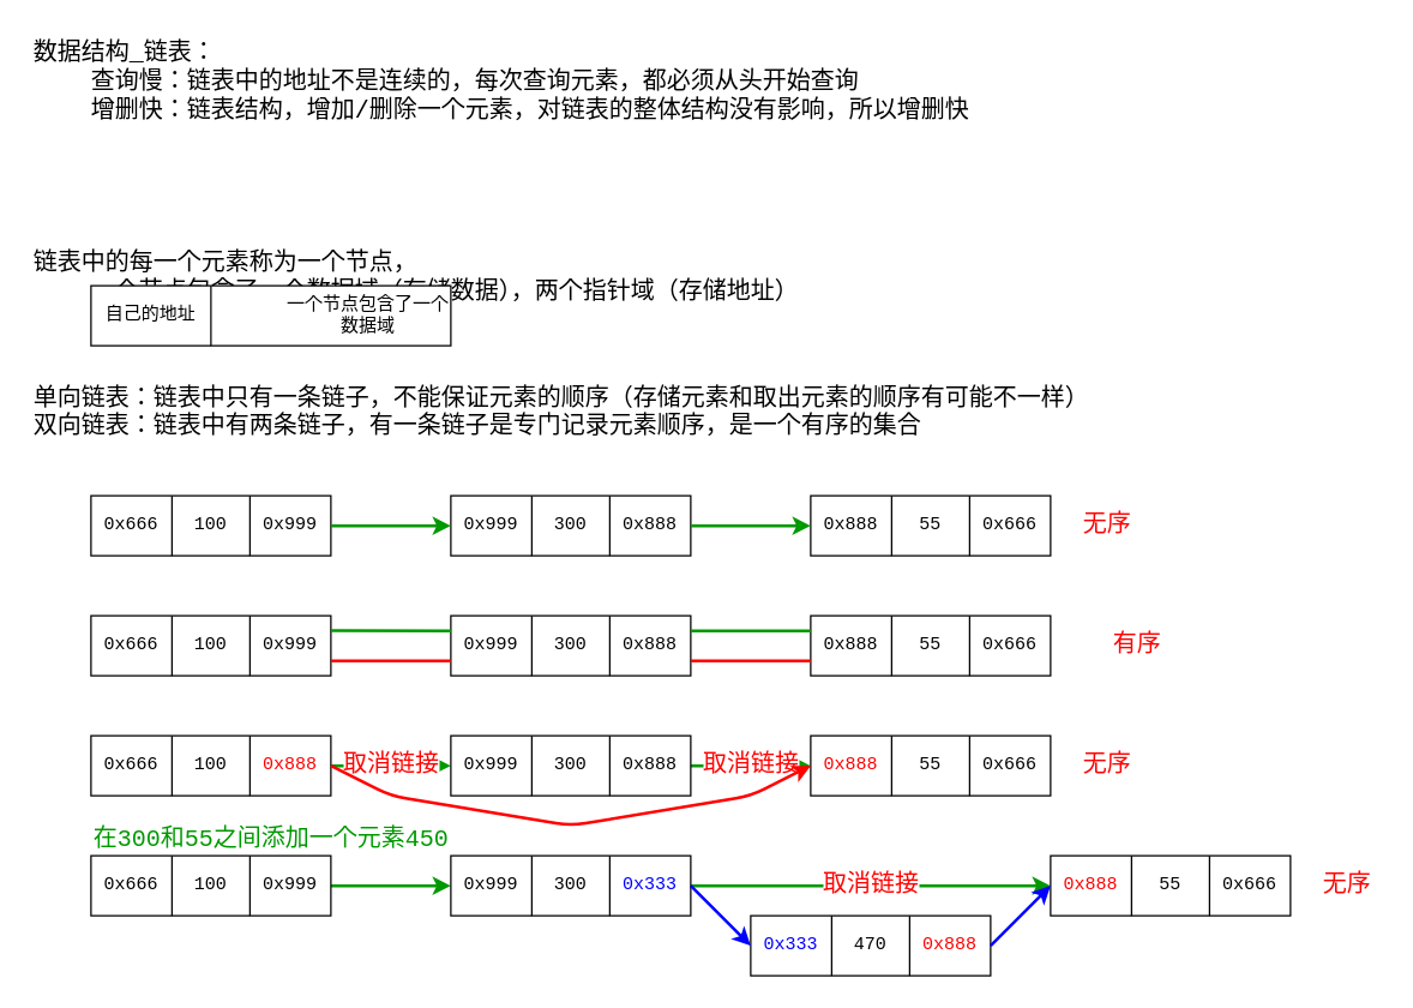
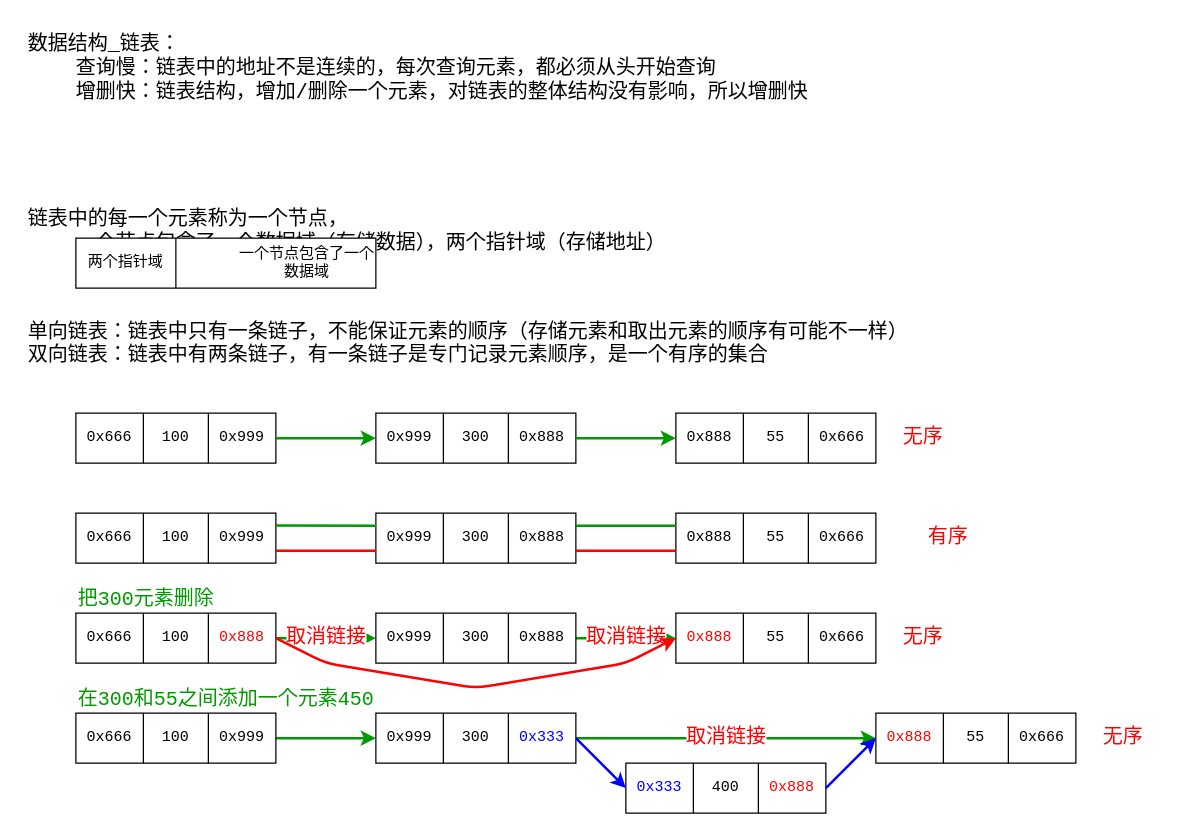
- <mxCell id="6" value="自己的地址" style="shape=partialRectangle;html=1;whiteSpace=wrap;connectable=0;overflow=hidden;fillColor=none;top=0;left=0;bottom=0;right=0;fontFamily=Courier New;" vertex="1" parent="5"><mxGeometry width="80" height="40" as="geometry" /></mxCell>
+ <mxCell id="6" value="两个指针域" style="shape=partialRectangle;html=1;whiteSpace=wrap;connectable=0;overflow=hidden;fillColor=none;top=0;left=0;bottom=0;right=0;fontFamily=Courier New;" vertex="1" parent="5"><mxGeometry width="80" height="40" as="geometry" /></mxCell>
+ <mxCell id="91" value="把300元素删除" style="text;html=1;strokeColor=none;fillColor=none;align=left;verticalAlign=middle;whiteSpace=wrap;rounded=0;fontFamily=Courier New;fontSize=16;fontColor=#009900;" vertex="1" parent="1"><mxGeometry x="60" y="470" width="120" height="20" as="geometry" /></mxCell>
- <mxCell id="86" value="470" style="shape=partialRectangle;html=1;whiteSpace=wrap;connectable=0;overflow=hidden;fillColor=none;top=0;left=0;bottom=0;right=0;fontFamily=Courier New;" vertex="1" parent="84"><mxGeometry x="54" width="52" height="40" as="geometry" /></mxCell>
+ <mxCell id="86" value="400" style="shape=partialRectangle;html=1;whiteSpace=wrap;connectable=0;overflow=hidden;fillColor=none;top=0;left=0;bottom=0;right=0;fontFamily=Courier New;" vertex="1" parent="84"><mxGeometry x="54" width="52" height="40" as="geometry" /></mxCell>
